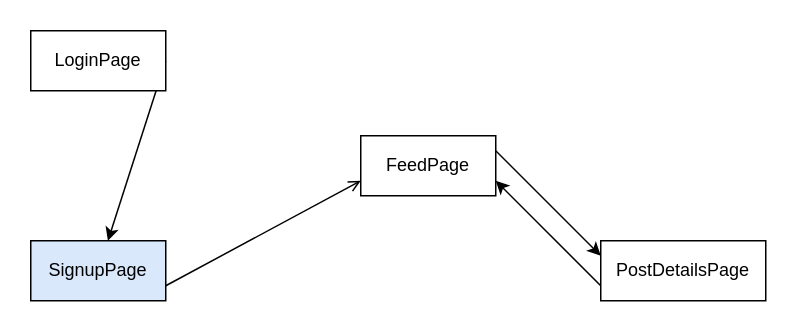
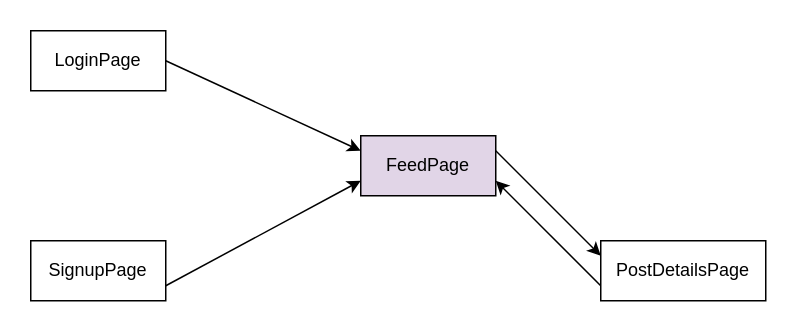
- <mxCell id="2" style="edgeStyle=none;html=1;exitX=1;exitY=0.5;exitDx=0;exitDy=0;" edge="1" parent="1" source="3" target="5"><mxGeometry relative="1" as="geometry" /></mxCell>
+ <mxCell id="2" style="edgeStyle=none;html=1;exitX=1;exitY=0.5;exitDx=0;exitDy=0;entryX=0;entryY=0.25;entryDx=0;entryDy=0;" edge="1" parent="1" source="3" target="7"><mxGeometry relative="1" as="geometry" /></mxCell>
- <mxCell id="7" value="FeedPage" style="rounded=0;whiteSpace=wrap;html=1;" vertex="1" parent="1"><mxGeometry x="240" y="90" width="90" height="40" as="geometry" /></mxCell>
+ <mxCell id="7" value="FeedPage" style="rounded=0;whiteSpace=wrap;html=1;fillColor=#e1d5e7;" vertex="1" parent="1"><mxGeometry x="240" y="90" width="90" height="40" as="geometry" /></mxCell>
- <mxCell id="4" style="edgeStyle=none;html=1;exitX=1;exitY=0.75;exitDx=0;exitDy=0;entryX=0;entryY=0.75;entryDx=0;entryDy=0;endArrow=open;" edge="1" parent="1" source="5" target="7"><mxGeometry relative="1" as="geometry"><mxPoint x="150" y="180" as="targetPoint" /></mxGeometry></mxCell>
+ <mxCell id="4" style="edgeStyle=none;html=1;exitX=1;exitY=0.75;exitDx=0;exitDy=0;entryX=0;entryY=0.75;entryDx=0;entryDy=0;" edge="1" parent="1" source="5" target="7"><mxGeometry relative="1" as="geometry"><mxPoint x="150" y="180" as="targetPoint" /></mxGeometry></mxCell>
- <mxCell id="5" value="SignupPage" style="rounded=0;whiteSpace=wrap;html=1;fillColor=#dae8fc;" vertex="1" parent="1"><mxGeometry x="20" y="160" width="90" height="40" as="geometry" /></mxCell>
+ <mxCell id="5" value="SignupPage" style="rounded=0;whiteSpace=wrap;html=1;" vertex="1" parent="1"><mxGeometry x="20" y="160" width="90" height="40" as="geometry" /></mxCell>
